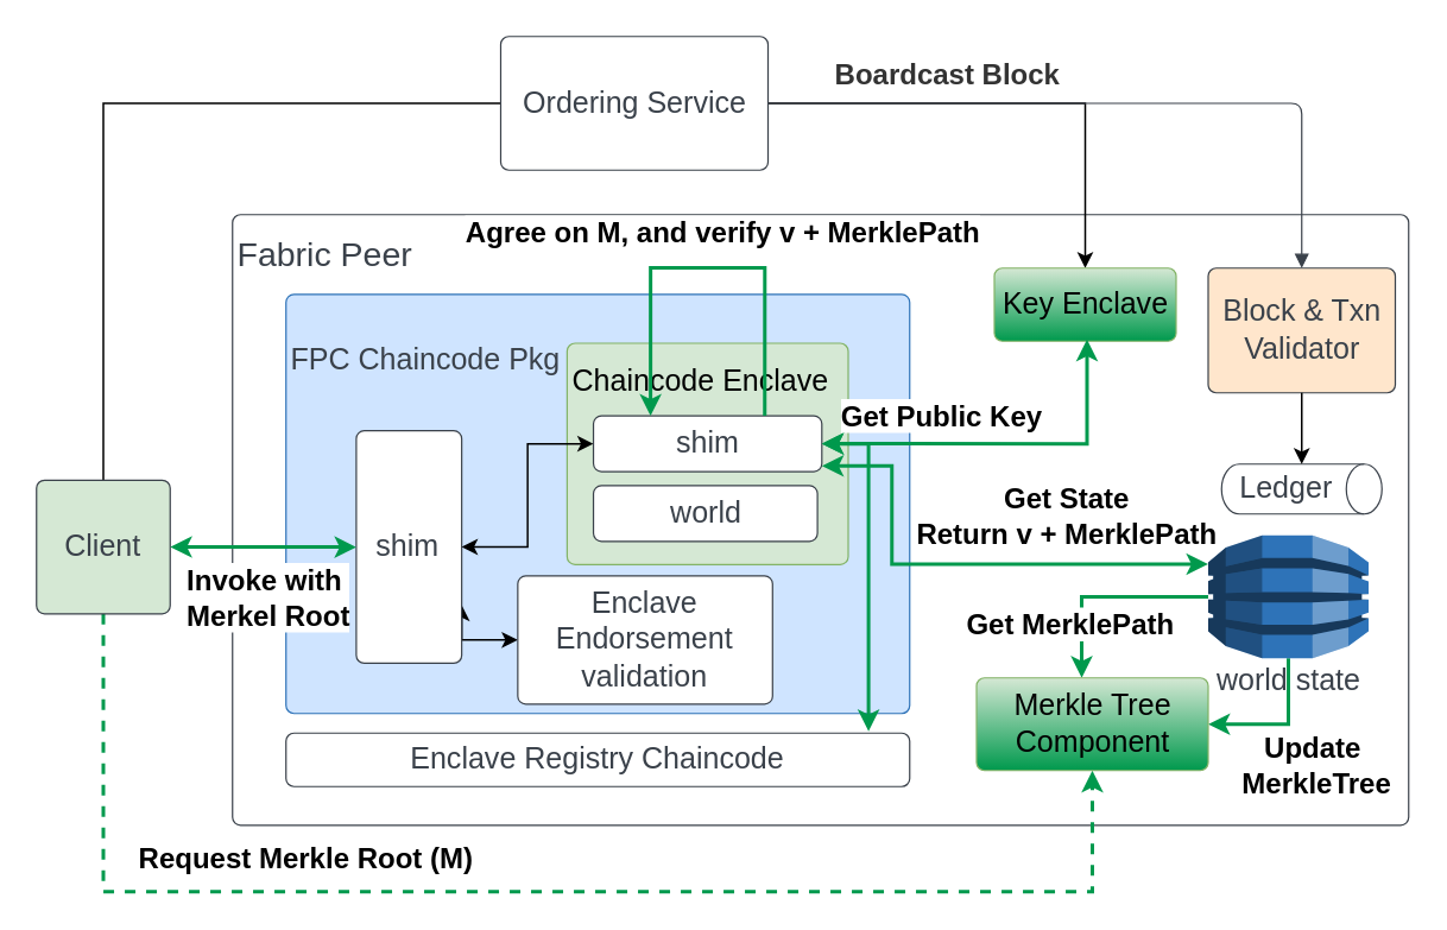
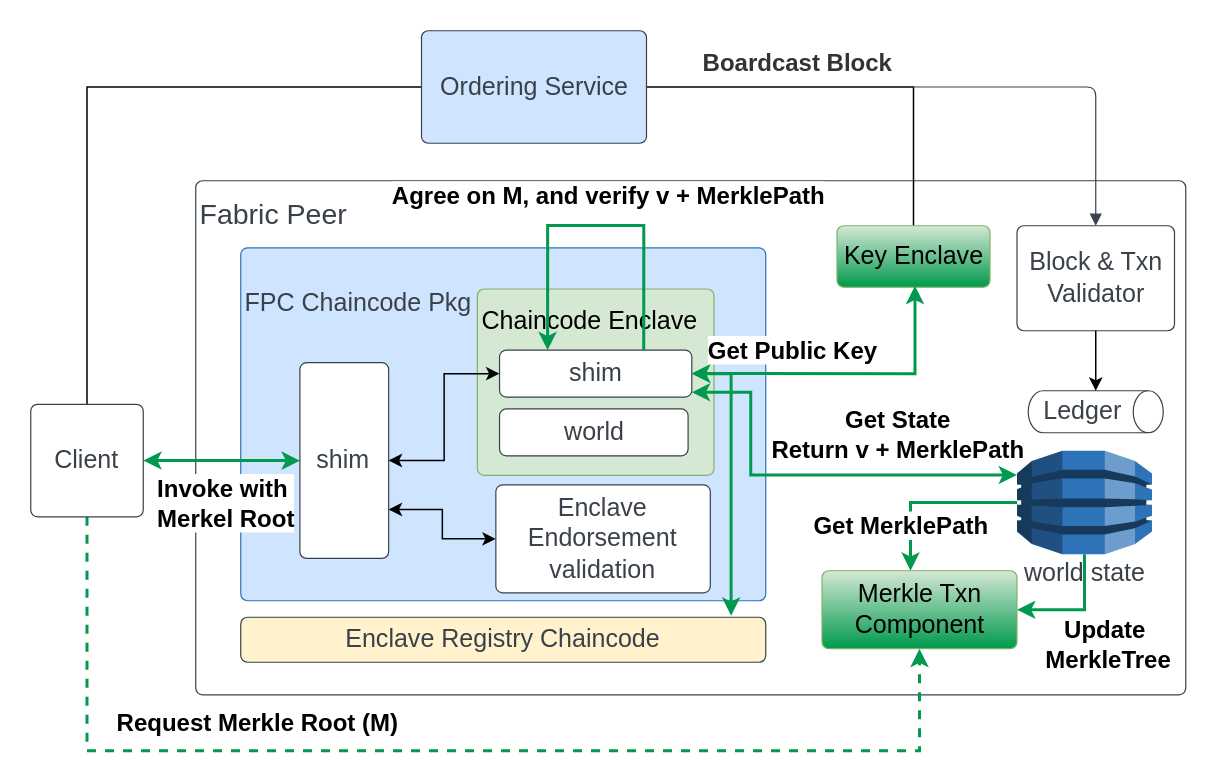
- <mxCell id="8" value="Ordering Service" style="html=1;overflow=block;blockSpacing=1;whiteSpace=wrap;fontSize=16.7;fontColor=#3a414a;spacing=3.8;strokeColor=#3a414a;strokeOpacity=100;rounded=1;absoluteArcSize=1;arcSize=9;strokeWidth=0.8;lucidId=cE2T7upM-5wP;" parent="1" vertex="1"><mxGeometry x="280.5" y="20" width="150" height="75" as="geometry" /></mxCell>
+ <mxCell id="8" value="Ordering Service" style="html=1;overflow=block;blockSpacing=1;whiteSpace=wrap;fontSize=16.7;fontColor=#3a414a;spacing=3.8;strokeColor=#3a414a;strokeOpacity=100;rounded=1;absoluteArcSize=1;arcSize=9;strokeWidth=0.8;lucidId=cE2T7upM-5wP;fillColor=#cfe4ff;" parent="1" vertex="1"><mxGeometry x="280.5" y="20" width="150" height="75" as="geometry" /></mxCell>
- <mxCell id="7" style="edgeStyle=orthogonalEdgeStyle;rounded=0;orthogonalLoop=1;jettySize=auto;html=1;entryX=0.5;entryY=0;entryDx=0;entryDy=0;" parent="1" source="8" target="37" edge="1"><mxGeometry relative="1" as="geometry" /></mxCell>
+ <mxCell id="7" style="edgeStyle=orthogonalEdgeStyle;rounded=0;orthogonalLoop=1;jettySize=auto;html=1;entryX=0.5;entryY=0;entryDx=0;entryDy=0;endArrow=none;" parent="1" source="8" target="37" edge="1"><mxGeometry relative="1" as="geometry" /></mxCell>
- <mxCell id="17" value="Block &amp;amp; Txn Validator" style="html=1;overflow=block;blockSpacing=1;whiteSpace=wrap;fontSize=16.7;fontColor=#3a414a;spacing=3.8;strokeColor=#3a414a;strokeOpacity=100;rounded=1;absoluteArcSize=1;arcSize=9;strokeWidth=0.8;lucidId=tcRUu2L1BEtK;fillColor=#ffe6cc;" parent="1" vertex="1"><mxGeometry x="677.5" y="150" width="105" height="70" as="geometry" /></mxCell>
+ <mxCell id="17" value="Block &amp;amp; Txn Validator" style="html=1;overflow=block;blockSpacing=1;whiteSpace=wrap;fontSize=16.7;fontColor=#3a414a;spacing=3.8;strokeColor=#3a414a;strokeOpacity=100;rounded=1;absoluteArcSize=1;arcSize=9;strokeWidth=0.8;lucidId=tcRUu2L1BEtK;" parent="1" vertex="1"><mxGeometry x="677.5" y="150" width="105" height="70" as="geometry" /></mxCell>
- <mxCell id="6" value="Client" style="html=1;overflow=block;blockSpacing=1;whiteSpace=wrap;fontSize=16.7;fontColor=#3a414a;spacing=3.8;strokeColor=#3a414a;strokeOpacity=100;rounded=1;absoluteArcSize=1;arcSize=9;strokeWidth=0.8;lucidId=cE2TcnImbqJd;fillColor=#d5e8d4;" parent="1" vertex="1"><mxGeometry x="20" y="269.03" width="75" height="75" as="geometry" /></mxCell>
+ <mxCell id="6" value="Client" style="html=1;overflow=block;blockSpacing=1;whiteSpace=wrap;fontSize=16.7;fontColor=#3a414a;spacing=3.8;strokeColor=#3a414a;strokeOpacity=100;rounded=1;absoluteArcSize=1;arcSize=9;strokeWidth=0.8;lucidId=cE2TcnImbqJd;" parent="1" vertex="1"><mxGeometry x="20" y="269.03" width="75" height="75" as="geometry" /></mxCell>
- <mxCell id="23" value="Enclave Endorsement validation" style="html=1;overflow=block;blockSpacing=1;whiteSpace=wrap;fontSize=16.7;fontColor=#3a414a;spacing=3.8;strokeColor=#3a414a;strokeOpacity=100;rounded=1;absoluteArcSize=1;arcSize=9;strokeWidth=0.8;lucidId=lgRUx1K73TkX;" parent="20" vertex="1"><mxGeometry x="130.07" y="157.965" width="142.958" height="72.063" as="geometry" /></mxCell>
+ <mxCell id="23" value="Enclave Endorsement validation" style="html=1;overflow=block;blockSpacing=1;whiteSpace=wrap;fontSize=16.7;fontColor=#3a414a;spacing=3.8;strokeColor=#3a414a;strokeOpacity=100;rounded=1;absoluteArcSize=1;arcSize=9;strokeWidth=0.8;lucidId=lgRUx1K73TkX;" parent="20" vertex="1"><mxGeometry x="170.07" y="157.965" width="142.958" height="72.063" as="geometry" /></mxCell>
- <mxCell id="19" value="Merkle Tree Component" style="html=1;overflow=block;blockSpacing=1;whiteSpace=wrap;fontSize=16.7;spacing=3.8;strokeColor=#82b366;strokeOpacity=100;rounded=1;absoluteArcSize=1;arcSize=9;strokeWidth=0.8;lucidId=tcRUu2L1BEtK;fillColor=#d5e8d4;gradientColor=#00994D;" parent="1" vertex="1"><mxGeometry x="547.5" y="380" width="130" height="52" as="geometry" /></mxCell>
+ <mxCell id="19" value="Merkle Txn Component" style="html=1;overflow=block;blockSpacing=1;whiteSpace=wrap;fontSize=16.7;spacing=3.8;strokeColor=#82b366;strokeOpacity=100;rounded=1;absoluteArcSize=1;arcSize=9;strokeWidth=0.8;lucidId=tcRUu2L1BEtK;fillColor=#d5e8d4;gradientColor=#00994D;" parent="1" vertex="1"><mxGeometry x="547.5" y="380" width="130" height="52" as="geometry" /></mxCell>
- <mxCell id="18" value="Enclave Registry Chaincode" style="html=1;overflow=block;blockSpacing=1;whiteSpace=wrap;fontSize=16.7;fontColor=#3a414a;spacing=3.8;strokeColor=#3a414a;strokeOpacity=100;rounded=1;absoluteArcSize=1;arcSize=9;strokeWidth=0.8;lucidId=tcRUu2L1BEtK;" parent="1" vertex="1"><mxGeometry x="160" y="411" width="350" height="30" as="geometry" /></mxCell>
+ <mxCell id="18" value="Enclave Registry Chaincode" style="html=1;overflow=block;blockSpacing=1;whiteSpace=wrap;fontSize=16.7;fontColor=#3a414a;spacing=3.8;strokeColor=#3a414a;strokeOpacity=100;rounded=1;absoluteArcSize=1;arcSize=9;strokeWidth=0.8;lucidId=tcRUu2L1BEtK;fillColor=#fff2cc;" parent="1" vertex="1"><mxGeometry x="160" y="411" width="350" height="30" as="geometry" /></mxCell>
